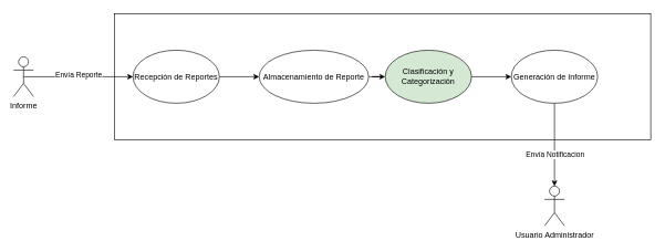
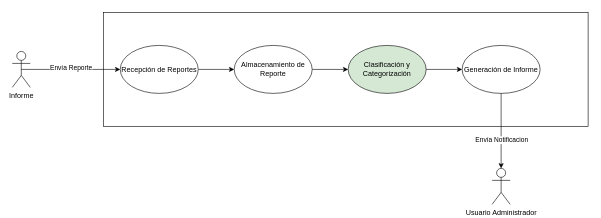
- <mxCell id="9" value="Almacenamiento de Reporte" style="ellipse;whiteSpace=wrap;html=1;" vertex="1" parent="1"><mxGeometry x="390" y="75" width="165" height="80" as="geometry" /></mxCell>
+ <mxCell id="9" value="Almacenamiento de Reporte" style="ellipse;whiteSpace=wrap;html=1;" vertex="1" parent="1"><mxGeometry x="390" y="75" width="130" height="80" as="geometry" /></mxCell>
